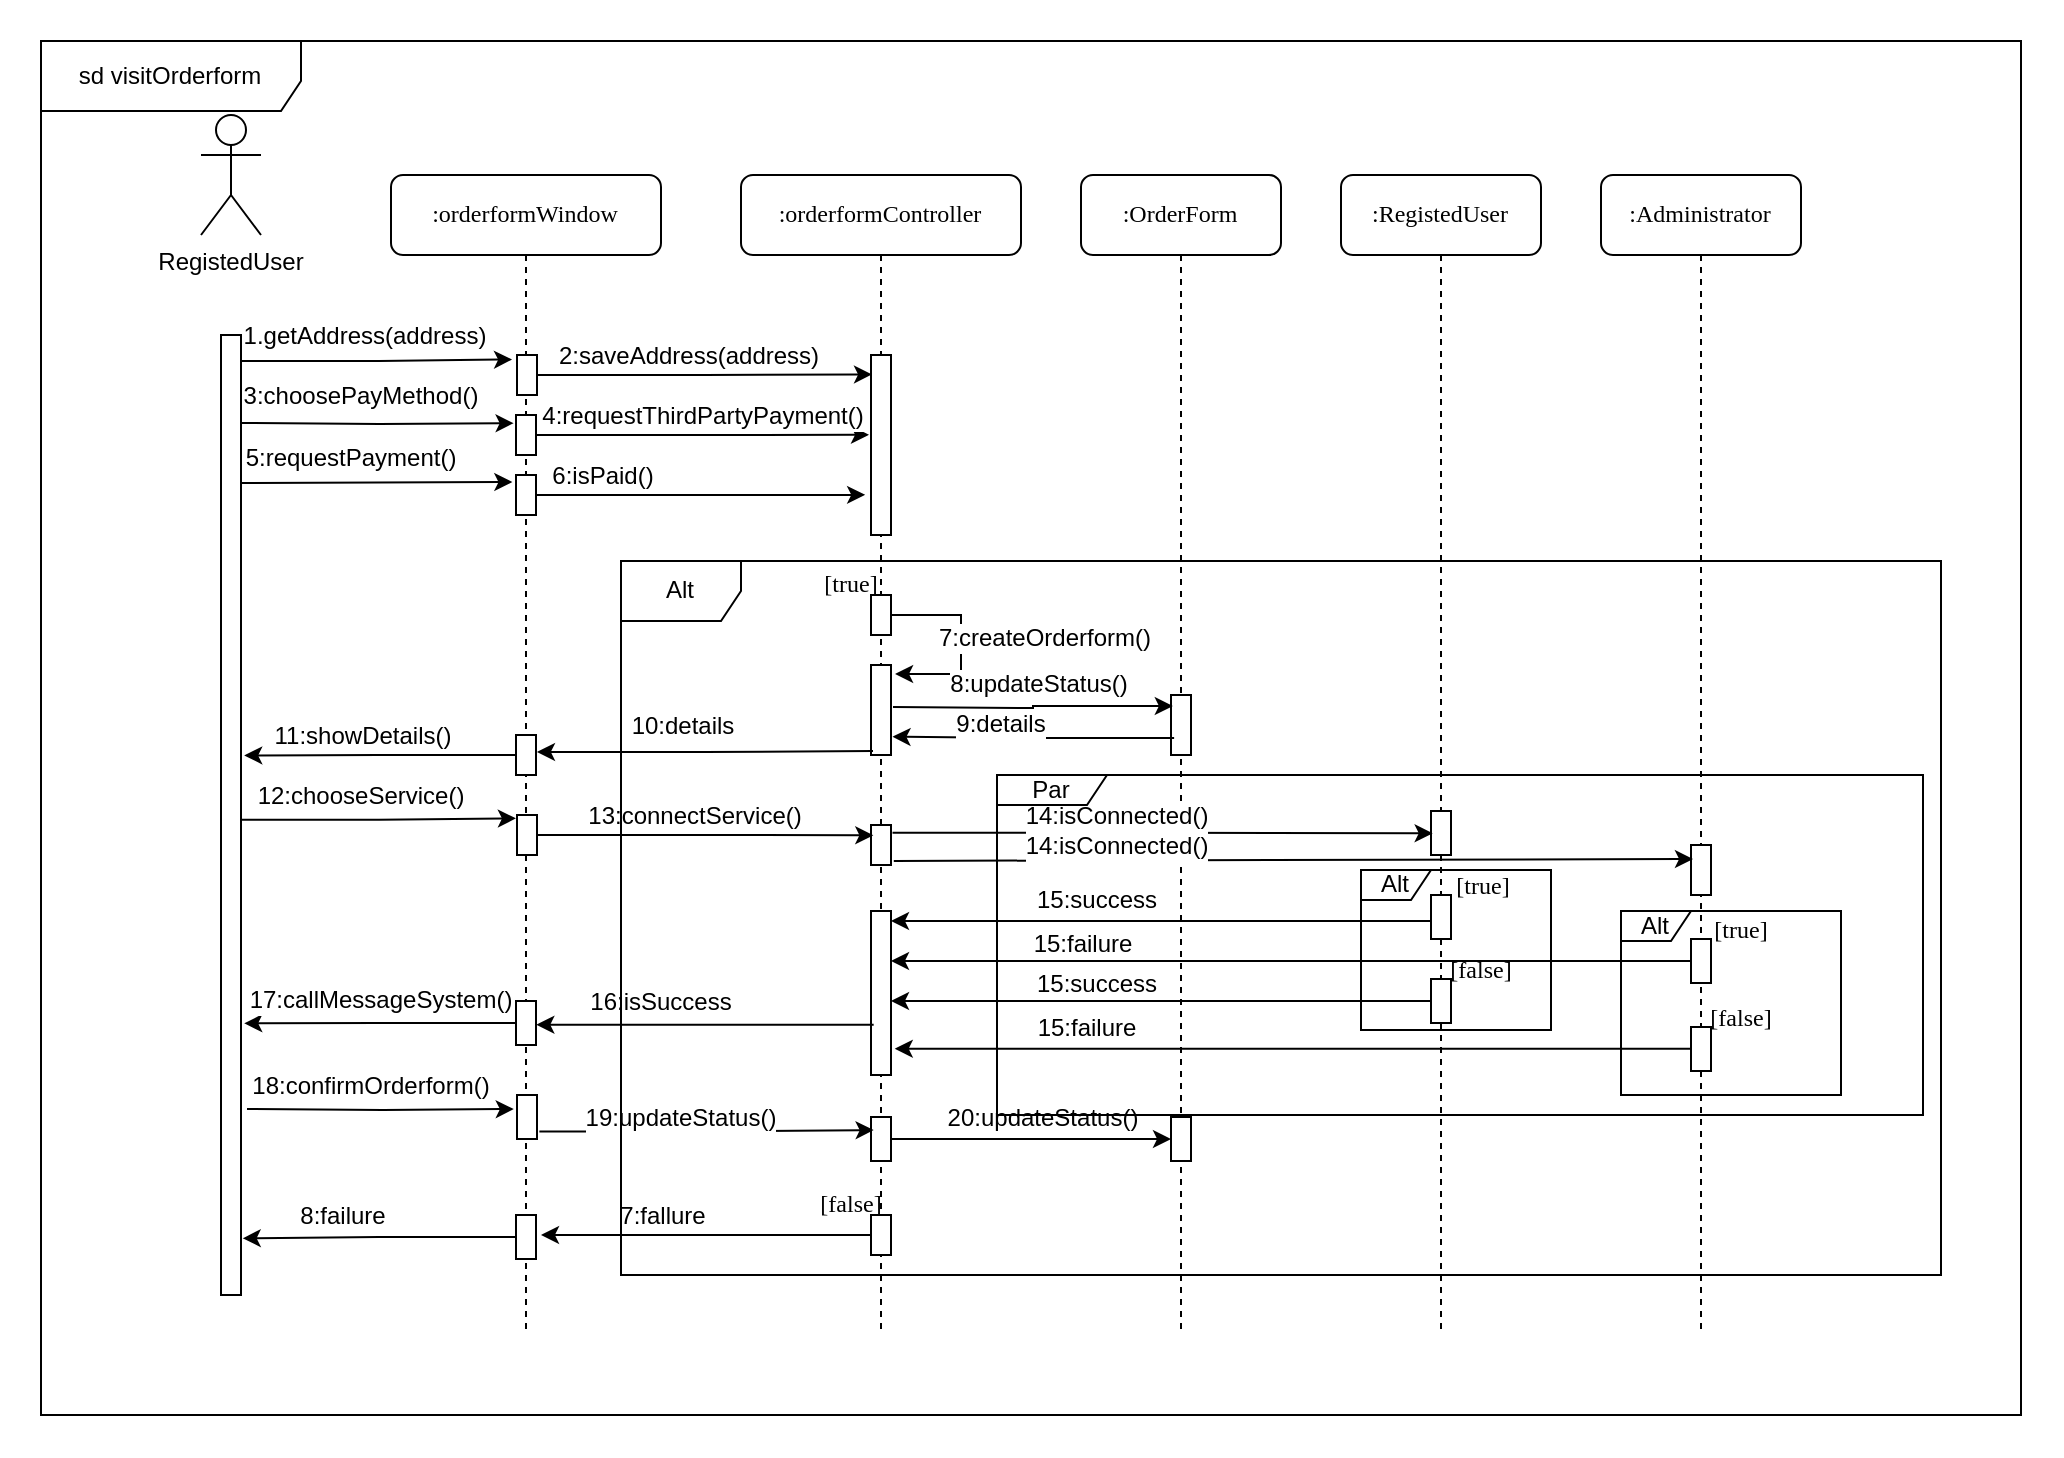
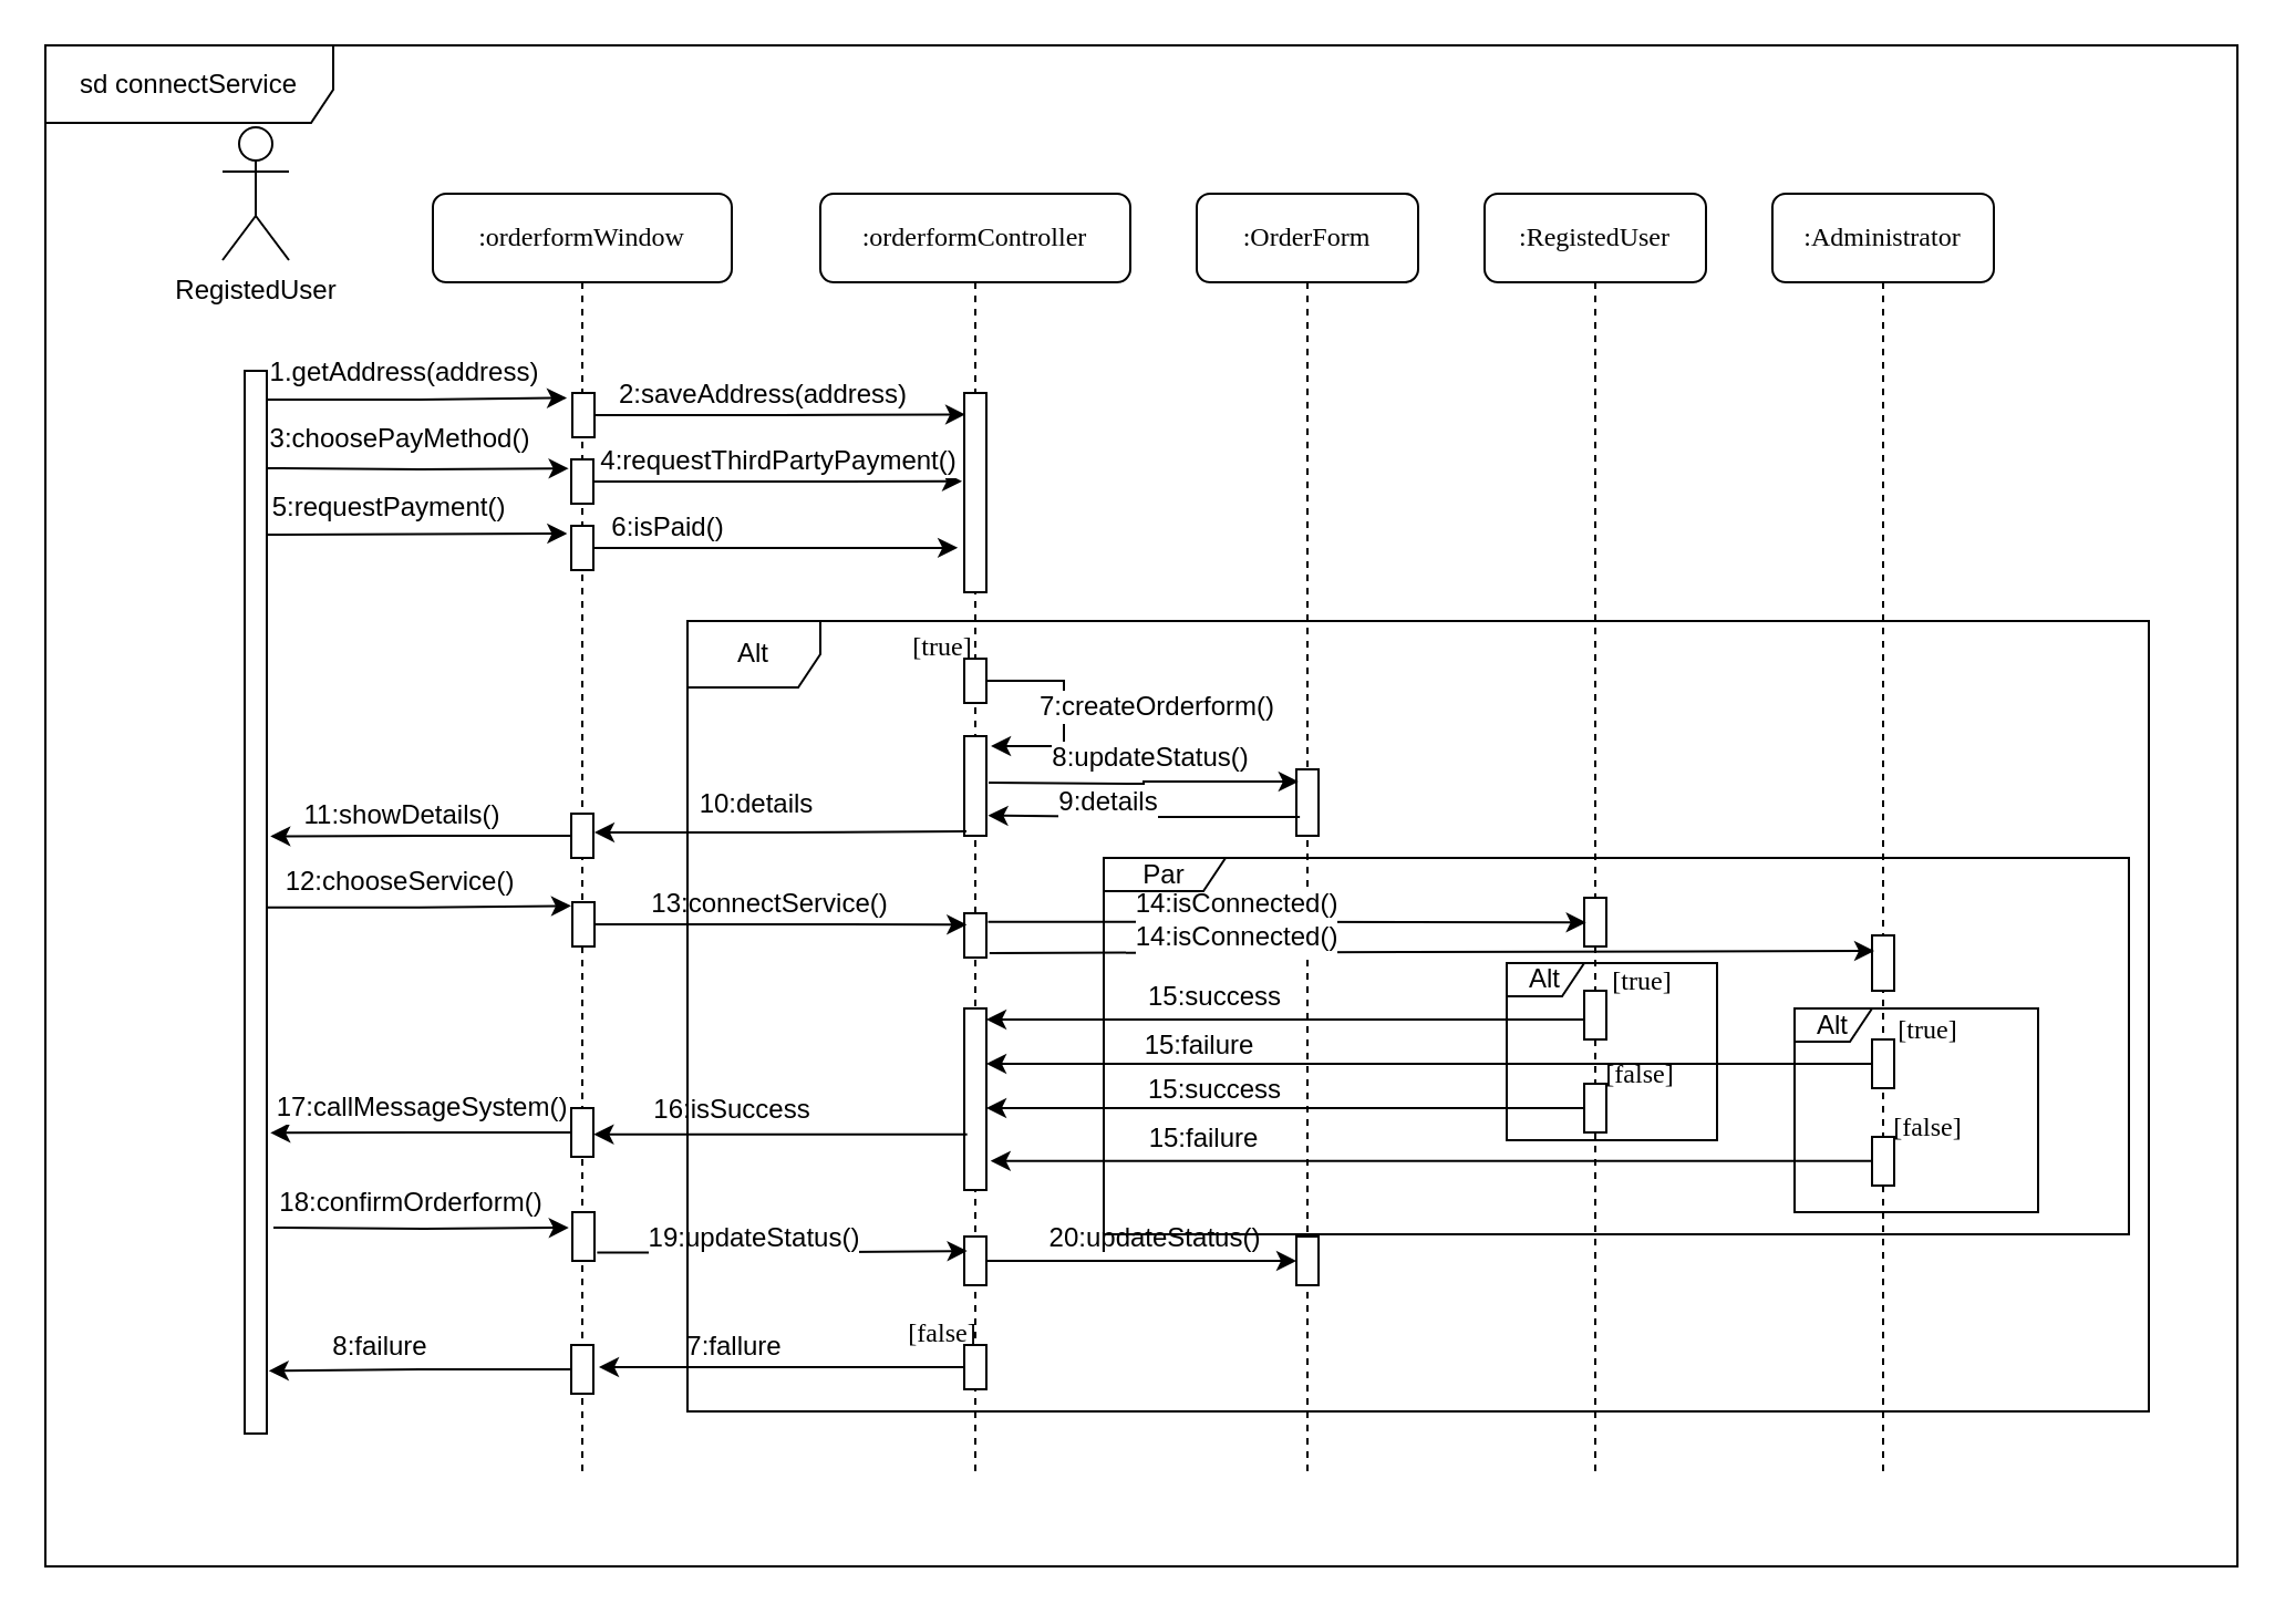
- <mxCell id="88" value="sd visitOrderform" style="shape=umlFrame;whiteSpace=wrap;html=1;width=130;height=35;" vertex="1" parent="1"><mxGeometry x="20" y="20" width="990" height="687" as="geometry" /></mxCell>
+ <mxCell id="88" value="sd connectService" style="shape=umlFrame;whiteSpace=wrap;html=1;width=130;height=35;" vertex="1" parent="1"><mxGeometry x="20" y="20" width="990" height="687" as="geometry" /></mxCell>
